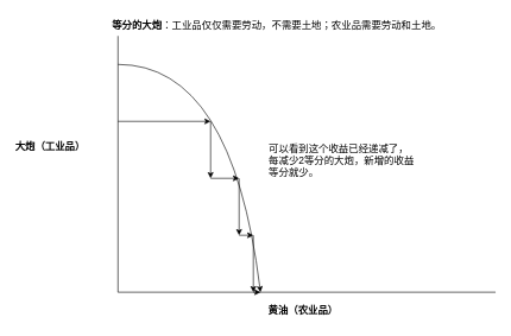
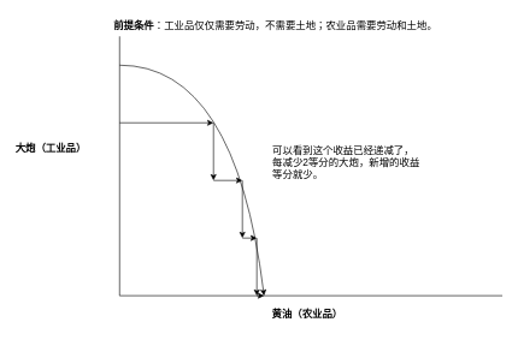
- <mxCell id="15" value="&lt;b&gt;等分的大炮&lt;/b&gt;：工业品仅仅需要劳动，不需要土地；农业品需要劳动和土地。" style="text;whiteSpace=wrap;html=1;fontSize=14;" parent="1" vertex="1"><mxGeometry x="155" y="20" width="500" height="30" as="geometry" /></mxCell>
+ <mxCell id="15" value="&lt;b&gt;前提条件&lt;/b&gt;：工业品仅仅需要劳动，不需要土地；农业品需要劳动和土地。" style="text;whiteSpace=wrap;html=1;fontSize=14;" parent="1" vertex="1"><mxGeometry x="155" y="20" width="500" height="30" as="geometry" /></mxCell>
